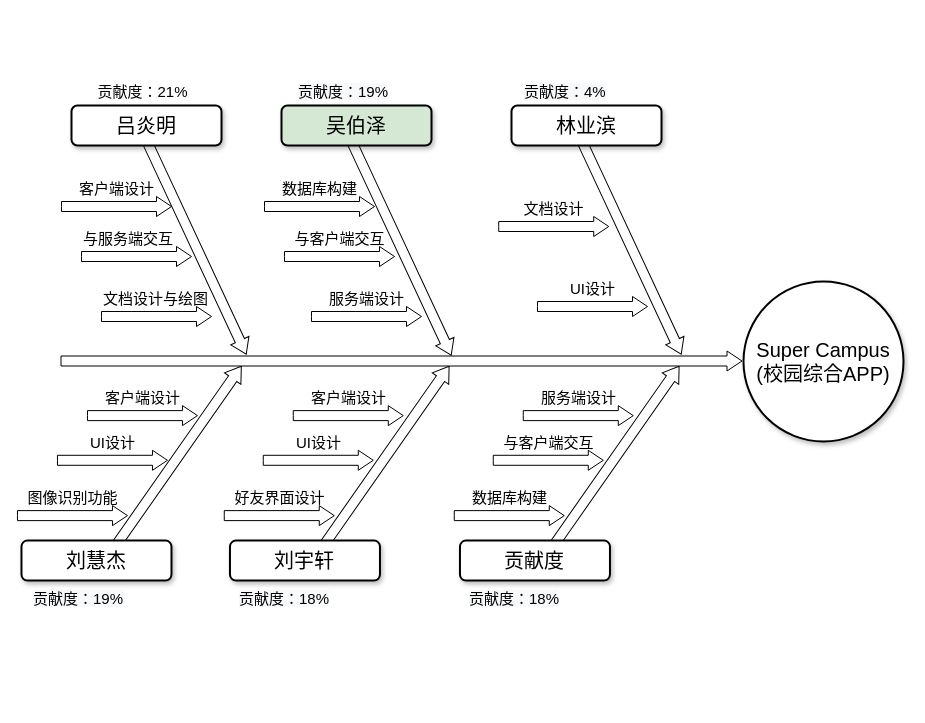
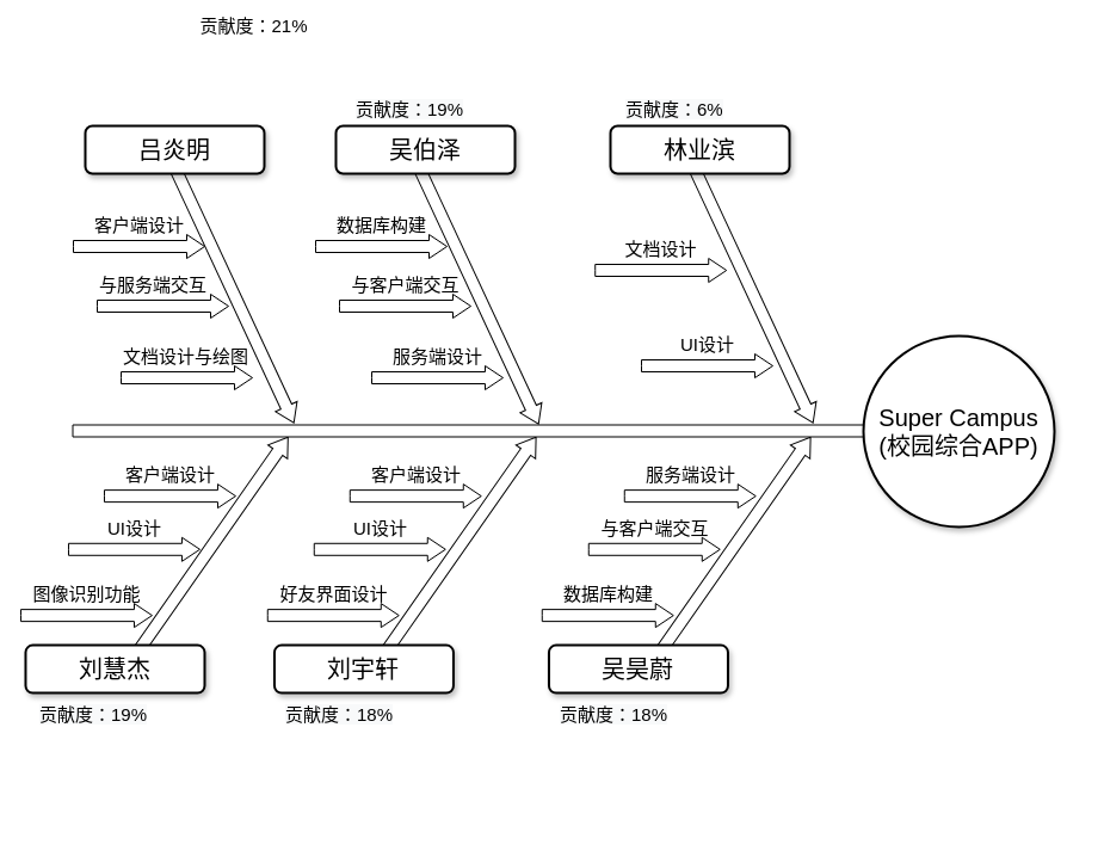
- <mxCell id="33" value="&lt;span style=&quot;color: rgb(0 , 0 , 0) ; font-family: &amp;#34;helvetica&amp;#34; ; font-size: 15px ; font-style: normal ; font-weight: 400 ; letter-spacing: normal ; text-align: center ; text-indent: 0px ; text-transform: none ; word-spacing: 0px ; background-color: rgb(248 , 249 , 250) ; display: inline ; float: none&quot;&gt;贡献度：4%&lt;/span&gt;" style="text;whiteSpace=wrap;html=1;" parent="1" vertex="1"><mxGeometry x="522" y="76" width="140" height="30" as="geometry" /></mxCell>
+ <mxCell id="33" value="&lt;span style=&quot;color: rgb(0 , 0 , 0) ; font-family: &amp;#34;helvetica&amp;#34; ; font-size: 15px ; font-style: normal ; font-weight: 400 ; letter-spacing: normal ; text-align: center ; text-indent: 0px ; text-transform: none ; word-spacing: 0px ; background-color: rgb(248 , 249 , 250) ; display: inline ; float: none&quot;&gt;贡献度：6%&lt;/span&gt;" style="text;whiteSpace=wrap;html=1;" parent="1" vertex="1"><mxGeometry x="522" y="76" width="140" height="30" as="geometry" /></mxCell>
- <mxCell id="29" value="&lt;font style=&quot;font-size: 15px&quot;&gt;贡献度：21%&lt;/font&gt;" style="text;html=1;align=center;verticalAlign=middle;resizable=0;points=[];autosize=1;strokeColor=none;" parent="1" vertex="1"><mxGeometry x="87" y="81" width="110" height="20" as="geometry" /></mxCell>
+ <mxCell id="29" value="&lt;font style=&quot;font-size: 15px&quot;&gt;贡献度：21%&lt;/font&gt;" style="text;html=1;align=center;verticalAlign=middle;resizable=0;points=[];autosize=1;strokeColor=none;" parent="1" vertex="1"><mxGeometry x="157" y="11" width="110" height="20" as="geometry" /></mxCell>
- <mxCell id="10" value="吴伯泽" style="rounded=1;whiteSpace=wrap;html=1;shadow=1;strokeWidth=2;fontSize=20;fillColor=#d5e8d4;" parent="1" vertex="1"><mxGeometry x="281" y="105" width="150" height="40" as="geometry" /></mxCell>
+ <mxCell id="10" value="吴伯泽" style="rounded=1;whiteSpace=wrap;html=1;shadow=1;strokeWidth=2;fontSize=20;" parent="1" vertex="1"><mxGeometry x="281" y="105" width="150" height="40" as="geometry" /></mxCell>
- <mxCell id="14" value="Super Campus&lt;br&gt;(校园综合APP)" style="ellipse;whiteSpace=wrap;html=1;rounded=1;shadow=1;strokeWidth=2;fontSize=20;" parent="1" vertex="1"><mxGeometry x="743" y="281" width="160" height="160" as="geometry" /></mxCell>
+ <mxCell id="14" value="Super Campus&lt;br&gt;(校园综合APP)" style="ellipse;whiteSpace=wrap;html=1;rounded=1;shadow=1;strokeWidth=2;fontSize=20;" parent="1" vertex="1"><mxGeometry x="723" y="281" width="160" height="160" as="geometry" /></mxCell>
- <mxCell id="34" value="贡献度" style="rounded=1;whiteSpace=wrap;html=1;shadow=1;strokeWidth=2;fontSize=20;" parent="1" vertex="1"><mxGeometry x="459.46" y="540.11" width="150" height="40" as="geometry" /></mxCell>
+ <mxCell id="34" value="吴昊蔚" style="rounded=1;whiteSpace=wrap;html=1;shadow=1;strokeWidth=2;fontSize=20;" parent="1" vertex="1"><mxGeometry x="459.46" y="540.11" width="150" height="40" as="geometry" /></mxCell>
